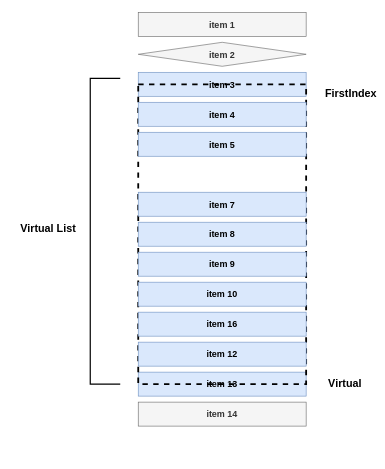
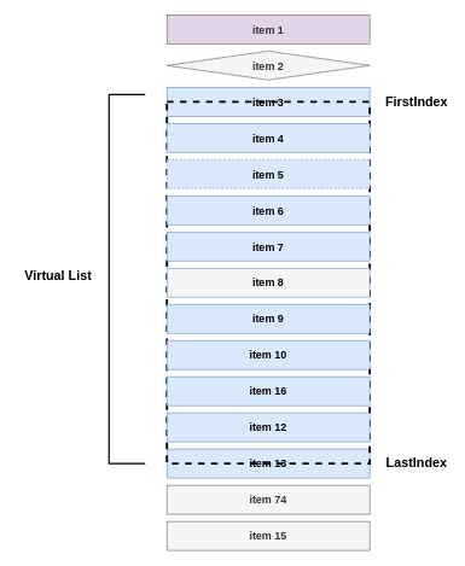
- <mxCell id="3" value="&lt;b&gt;&lt;font style=&quot;font-size: 15px&quot;&gt;item 1&lt;/font&gt;&lt;/b&gt;" style="rounded=0;whiteSpace=wrap;html=1;strokeWidth=1;fillColor=#f5f5f5;strokeColor=#666666;fontColor=#333333;" vertex="1" parent="1"><mxGeometry x="230" y="20" width="280" height="40" as="geometry" /></mxCell>
+ <mxCell id="3" value="&lt;b&gt;&lt;font style=&quot;font-size: 15px&quot;&gt;item 1&lt;/font&gt;&lt;/b&gt;" style="rounded=0;whiteSpace=wrap;html=1;strokeWidth=1;fillColor=#e1d5e7;strokeColor=#666666;fontColor=#333333;" vertex="1" parent="1"><mxGeometry x="230" y="20" width="280" height="40" as="geometry" /></mxCell>
- <mxCell id="18" value="&lt;b&gt;&lt;font style=&quot;font-size: 18px&quot;&gt;FirstIndex&lt;/font&gt;&lt;/b&gt;" style="text;html=1;strokeColor=none;fillColor=none;align=center;verticalAlign=middle;whiteSpace=wrap;rounded=0;" vertex="1" parent="1"><mxGeometry x="540" y="145" width="90" height="20" as="geometry" /></mxCell>
+ <mxCell id="18" value="&lt;b&gt;&lt;font style=&quot;font-size: 18px&quot;&gt;FirstIndex&lt;/font&gt;&lt;/b&gt;" style="text;html=1;strokeColor=none;fillColor=none;align=center;verticalAlign=middle;whiteSpace=wrap;rounded=0;" vertex="1" parent="1"><mxGeometry x="530" y="130" width="90" height="20" as="geometry" /></mxCell>
- <mxCell id="8" value="&lt;b&gt;&lt;font style=&quot;font-size: 15px&quot;&gt;item 5&lt;/font&gt;&lt;/b&gt;" style="rounded=0;whiteSpace=wrap;html=1;strokeWidth=1;fillColor=#dae8fc;strokeColor=#6c8ebf;" vertex="1" parent="1"><mxGeometry x="230" y="220" width="280" height="40" as="geometry" /></mxCell>
+ <mxCell id="8" value="&lt;b&gt;&lt;font style=&quot;font-size: 15px&quot;&gt;item 5&lt;/font&gt;&lt;/b&gt;" style="rounded=0;whiteSpace=wrap;html=1;strokeWidth=1;fillColor=#dae8fc;strokeColor=#6c8ebf;dashed=1;" vertex="1" parent="1"><mxGeometry x="230" y="220" width="280" height="40" as="geometry" /></mxCell>
+ <mxCell id="9" value="&lt;b&gt;&lt;font style=&quot;font-size: 15px&quot;&gt;item 6&lt;/font&gt;&lt;/b&gt;" style="rounded=0;whiteSpace=wrap;html=1;strokeWidth=1;fillColor=#dae8fc;strokeColor=#6c8ebf;" vertex="1" parent="1"><mxGeometry x="230" y="270" width="280" height="40" as="geometry" /></mxCell>
- <mxCell id="11" value="&lt;b&gt;&lt;font style=&quot;font-size: 15px&quot;&gt;item 8&lt;/font&gt;&lt;/b&gt;" style="rounded=0;whiteSpace=wrap;html=1;strokeWidth=1;fillColor=#dae8fc;strokeColor=#6c8ebf;" vertex="1" parent="1"><mxGeometry x="230" y="370" width="280" height="40" as="geometry" /></mxCell>
+ <mxCell id="11" value="&lt;b&gt;&lt;font style=&quot;font-size: 15px&quot;&gt;item 8&lt;/font&gt;&lt;/b&gt;" style="rounded=0;whiteSpace=wrap;html=1;strokeWidth=1;fillColor=#f5f5f5;strokeColor=#6c8ebf;" vertex="1" parent="1"><mxGeometry x="230" y="370" width="280" height="40" as="geometry" /></mxCell>
- <mxCell id="19" value="&lt;b&gt;&lt;font style=&quot;font-size: 18px&quot;&gt;Virtual&lt;/font&gt;&lt;/b&gt;" style="text;html=1;strokeColor=none;fillColor=none;align=center;verticalAlign=middle;whiteSpace=wrap;rounded=0;" vertex="1" parent="1"><mxGeometry x="530" y="630" width="90" height="20" as="geometry" /></mxCell>
+ <mxCell id="19" value="&lt;b&gt;&lt;font style=&quot;font-size: 18px&quot;&gt;LastIndex&lt;/font&gt;&lt;/b&gt;" style="text;html=1;strokeColor=none;fillColor=none;align=center;verticalAlign=middle;whiteSpace=wrap;rounded=0;" vertex="1" parent="1"><mxGeometry x="530" y="630" width="90" height="20" as="geometry" /></mxCell>
- <mxCell id="16" value="&lt;b&gt;&lt;font style=&quot;font-size: 15px&quot;&gt;item 14&lt;/font&gt;&lt;/b&gt;" style="rounded=0;whiteSpace=wrap;html=1;strokeWidth=1;fillColor=#f5f5f5;strokeColor=#666666;fontColor=#333333;" vertex="1" parent="1"><mxGeometry x="230" y="670" width="280" height="40" as="geometry" /></mxCell>
+ <mxCell id="16" value="&lt;b&gt;&lt;font style=&quot;font-size: 15px&quot;&gt;item 74&lt;/font&gt;&lt;/b&gt;" style="rounded=0;whiteSpace=wrap;html=1;strokeWidth=1;fillColor=#f5f5f5;strokeColor=#666666;fontColor=#333333;" vertex="1" parent="1"><mxGeometry x="230" y="670" width="280" height="40" as="geometry" /></mxCell>
+ <mxCell id="17" value="&lt;b&gt;&lt;font style=&quot;font-size: 15px&quot;&gt;item 15&lt;/font&gt;&lt;/b&gt;" style="rounded=0;whiteSpace=wrap;html=1;strokeWidth=1;fillColor=#f5f5f5;strokeColor=#666666;fontColor=#333333;" vertex="1" parent="1"><mxGeometry x="230" y="720" width="280" height="40" as="geometry" /></mxCell>
